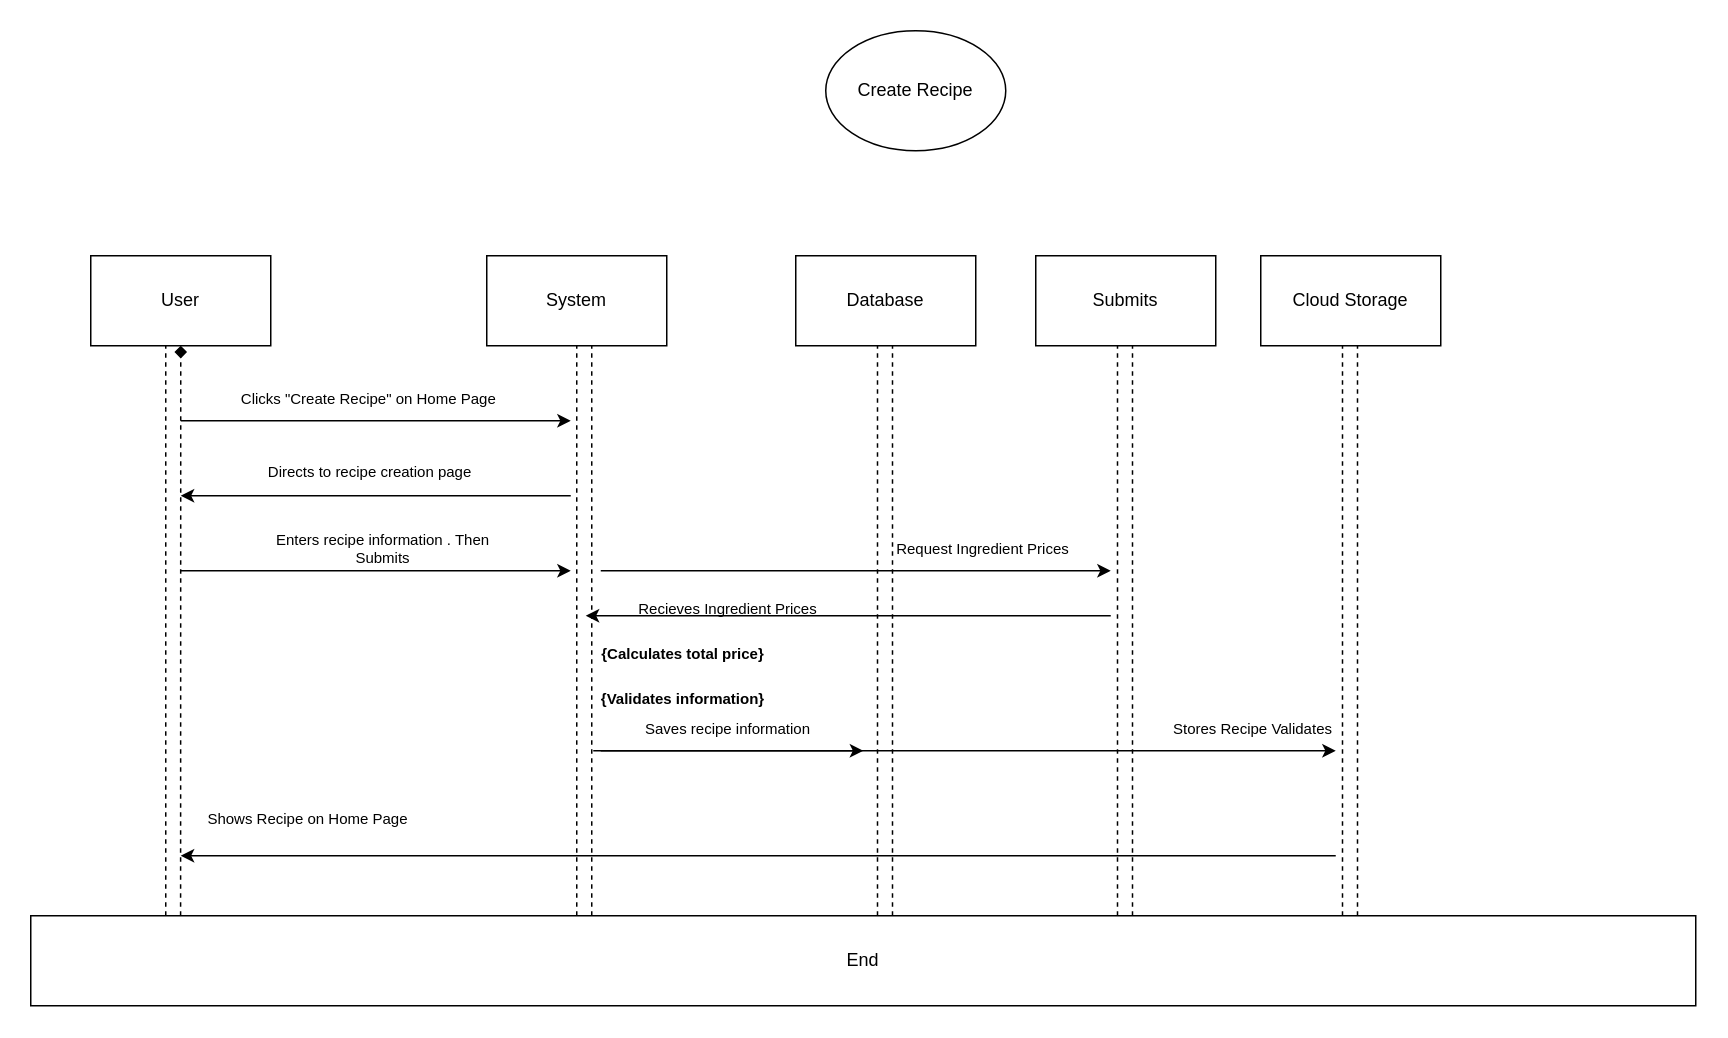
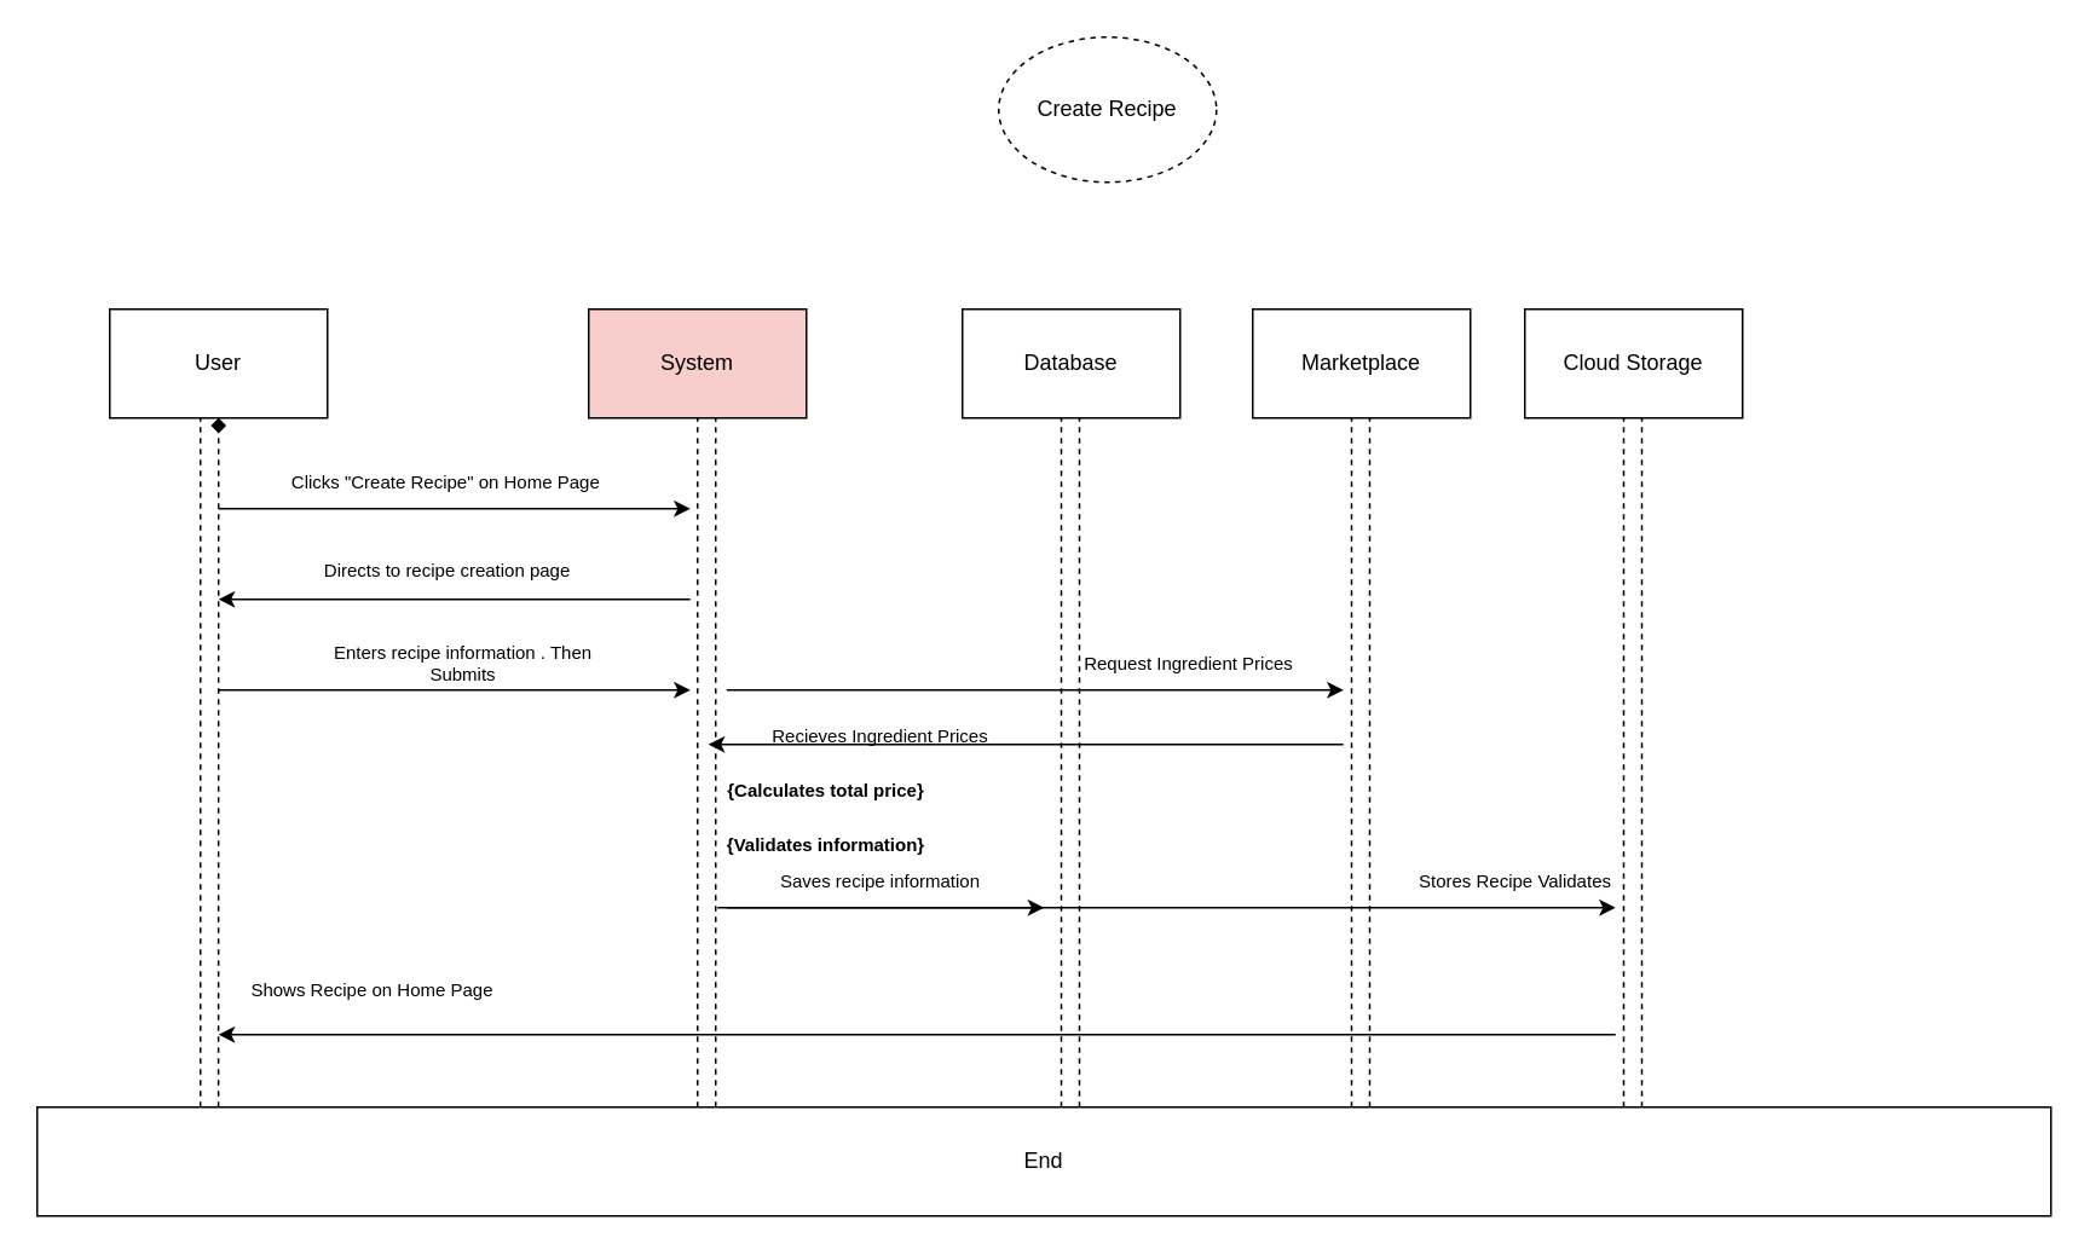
- <mxCell id="8" value="Create Recipe" style="ellipse;whiteSpace=wrap;html=1;" parent="1" vertex="1"><mxGeometry x="550" y="20" width="120" height="80" as="geometry" /></mxCell>
+ <mxCell id="8" value="Create Recipe" style="ellipse;whiteSpace=wrap;html=1;dashed=1;" parent="1" vertex="1"><mxGeometry x="550" y="20" width="120" height="80" as="geometry" /></mxCell>
- <mxCell id="3" value="System" style="rounded=0;whiteSpace=wrap;html=1;" parent="1" vertex="1"><mxGeometry x="324" y="170" width="120" height="60" as="geometry" /></mxCell>
+ <mxCell id="3" value="System" style="rounded=0;whiteSpace=wrap;html=1;fillColor=#f8cecc;" parent="1" vertex="1"><mxGeometry x="324" y="170" width="120" height="60" as="geometry" /></mxCell>
- <mxCell id="5" value="Submits" style="rounded=0;whiteSpace=wrap;html=1;" parent="1" vertex="1"><mxGeometry x="690" y="170" width="120" height="60" as="geometry" /></mxCell>
+ <mxCell id="5" value="Marketplace" style="rounded=0;whiteSpace=wrap;html=1;" parent="1" vertex="1"><mxGeometry x="690" y="170" width="120" height="60" as="geometry" /></mxCell>
